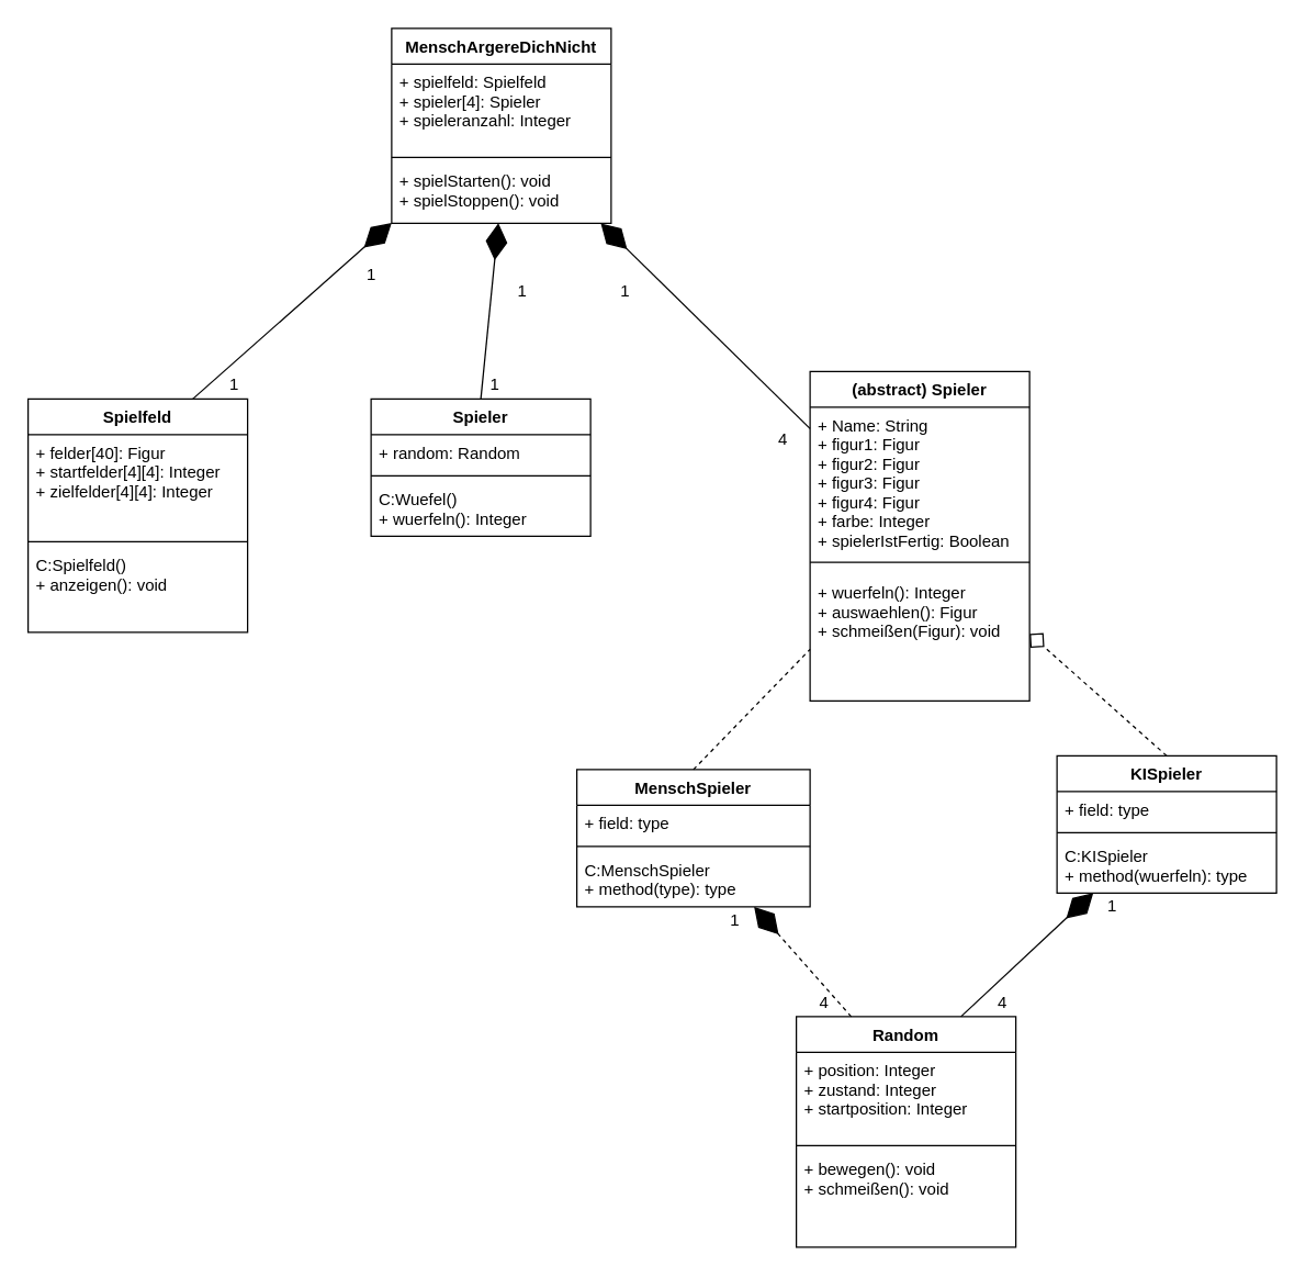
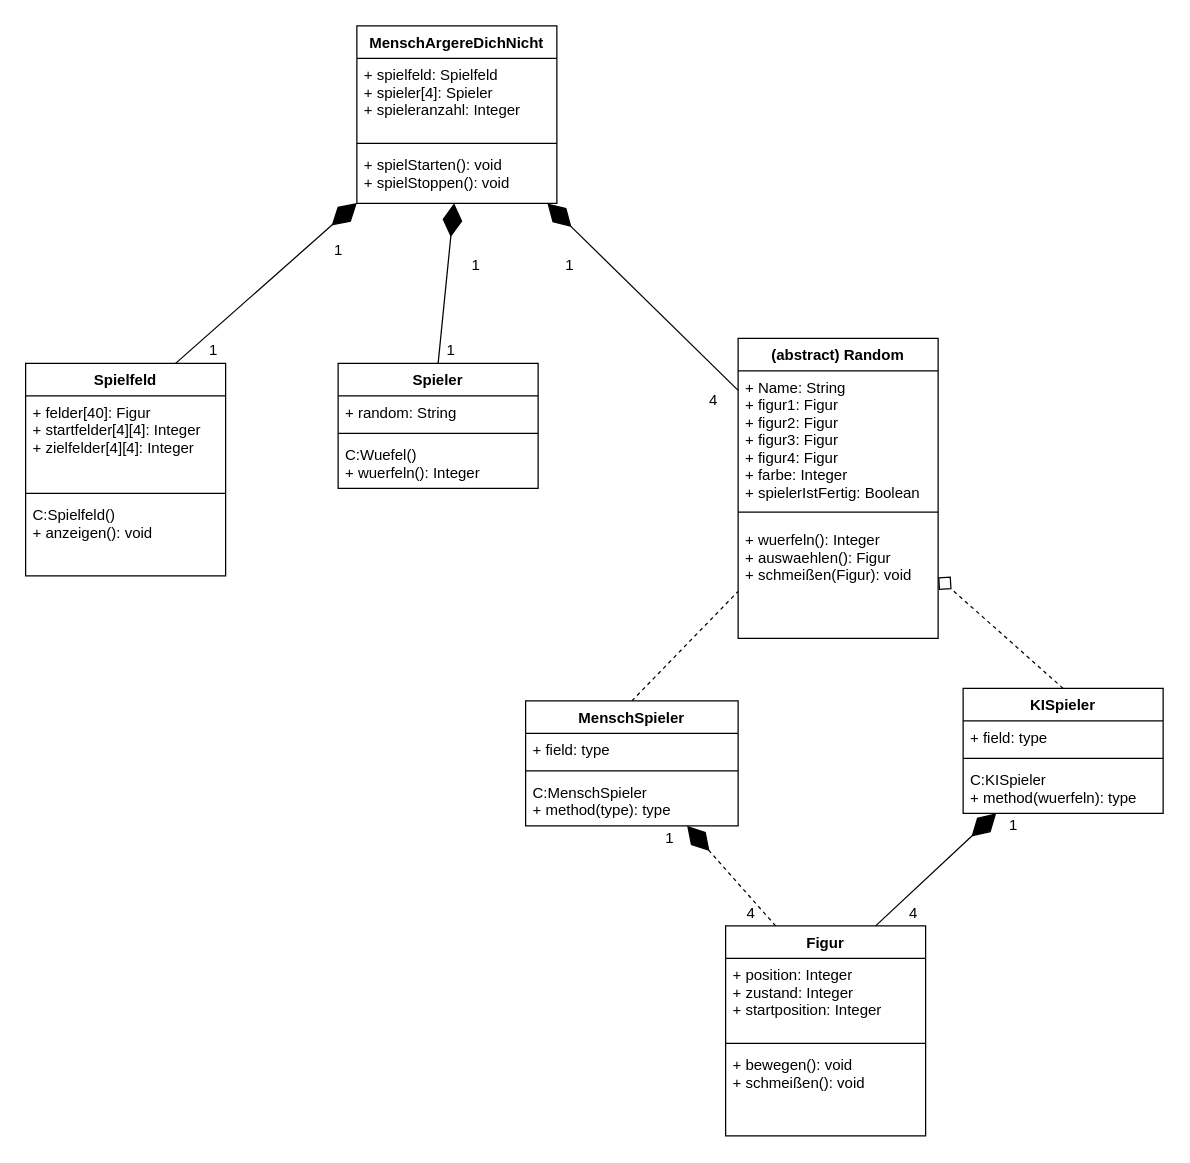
- <mxCell id="2" value="(abstract) Spieler" style="swimlane;fontStyle=1;align=center;verticalAlign=top;childLayout=stackLayout;horizontal=1;startSize=26;horizontalStack=0;resizeParent=1;resizeParentMax=0;resizeLast=0;collapsible=1;marginBottom=0;" vertex="1" parent="1"><mxGeometry x="590" y="270" width="160" height="240" as="geometry" /></mxCell>
+ <mxCell id="2" value="(abstract) Random" style="swimlane;fontStyle=1;align=center;verticalAlign=top;childLayout=stackLayout;horizontal=1;startSize=26;horizontalStack=0;resizeParent=1;resizeParentMax=0;resizeLast=0;collapsible=1;marginBottom=0;" vertex="1" parent="1"><mxGeometry x="590" y="270" width="160" height="240" as="geometry" /></mxCell>
- <mxCell id="41" value="+ random: Random" style="text;strokeColor=none;fillColor=none;align=left;verticalAlign=top;spacingLeft=4;spacingRight=4;overflow=hidden;rotatable=0;points=[[0,0.5],[1,0.5]];portConstraint=eastwest;" vertex="1" parent="40"><mxGeometry y="26" width="160" height="26" as="geometry" /></mxCell>
+ <mxCell id="41" value="+ random: String" style="text;strokeColor=none;fillColor=none;align=left;verticalAlign=top;spacingLeft=4;spacingRight=4;overflow=hidden;rotatable=0;points=[[0,0.5],[1,0.5]];portConstraint=eastwest;" vertex="1" parent="40"><mxGeometry y="26" width="160" height="26" as="geometry" /></mxCell>
- <mxCell id="6" value="Random" style="swimlane;fontStyle=1;align=center;verticalAlign=top;childLayout=stackLayout;horizontal=1;startSize=26;horizontalStack=0;resizeParent=1;resizeParentMax=0;resizeLast=0;collapsible=1;marginBottom=0;" vertex="1" parent="1"><mxGeometry x="580" y="740" width="160" height="168" as="geometry" /></mxCell>
+ <mxCell id="6" value="Figur" style="swimlane;fontStyle=1;align=center;verticalAlign=top;childLayout=stackLayout;horizontal=1;startSize=26;horizontalStack=0;resizeParent=1;resizeParentMax=0;resizeLast=0;collapsible=1;marginBottom=0;" vertex="1" parent="1"><mxGeometry x="580" y="740" width="160" height="168" as="geometry" /></mxCell>
